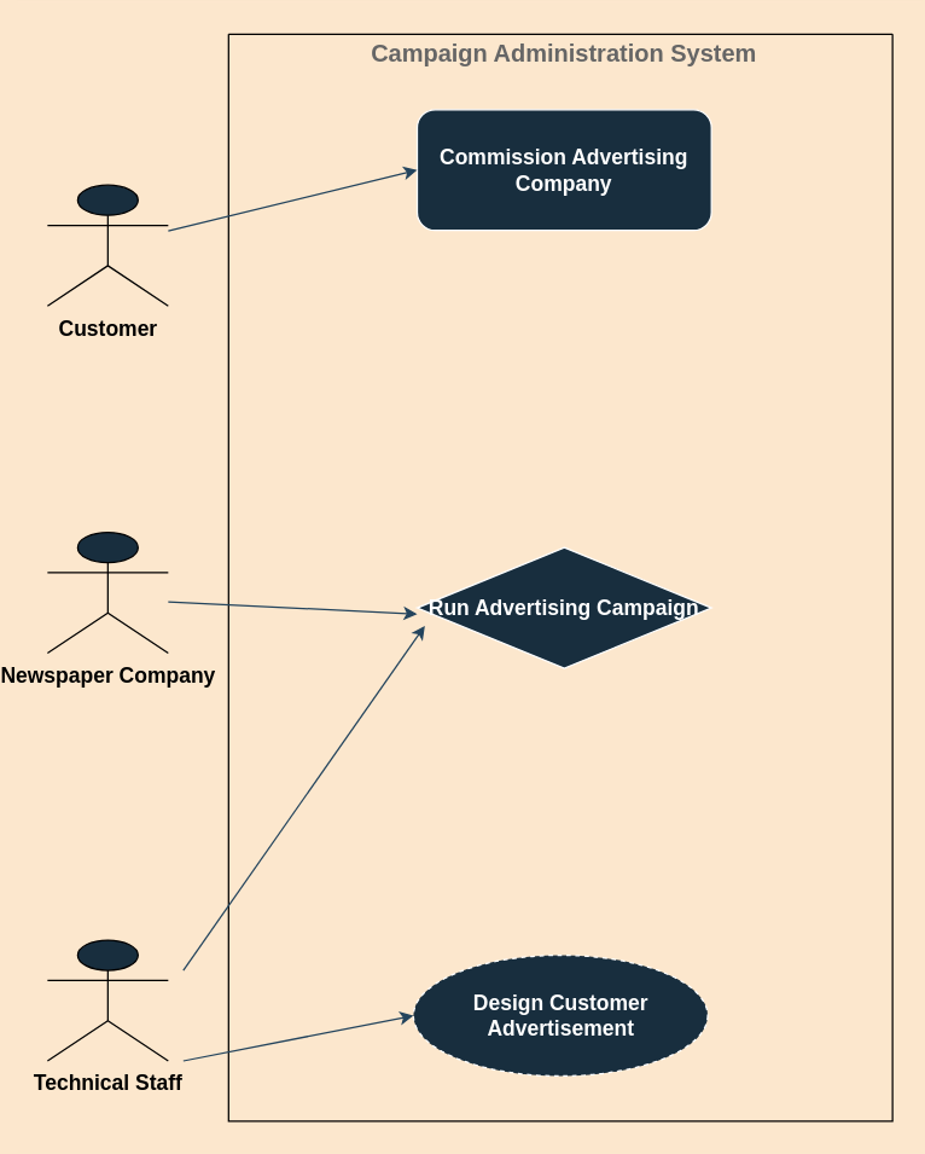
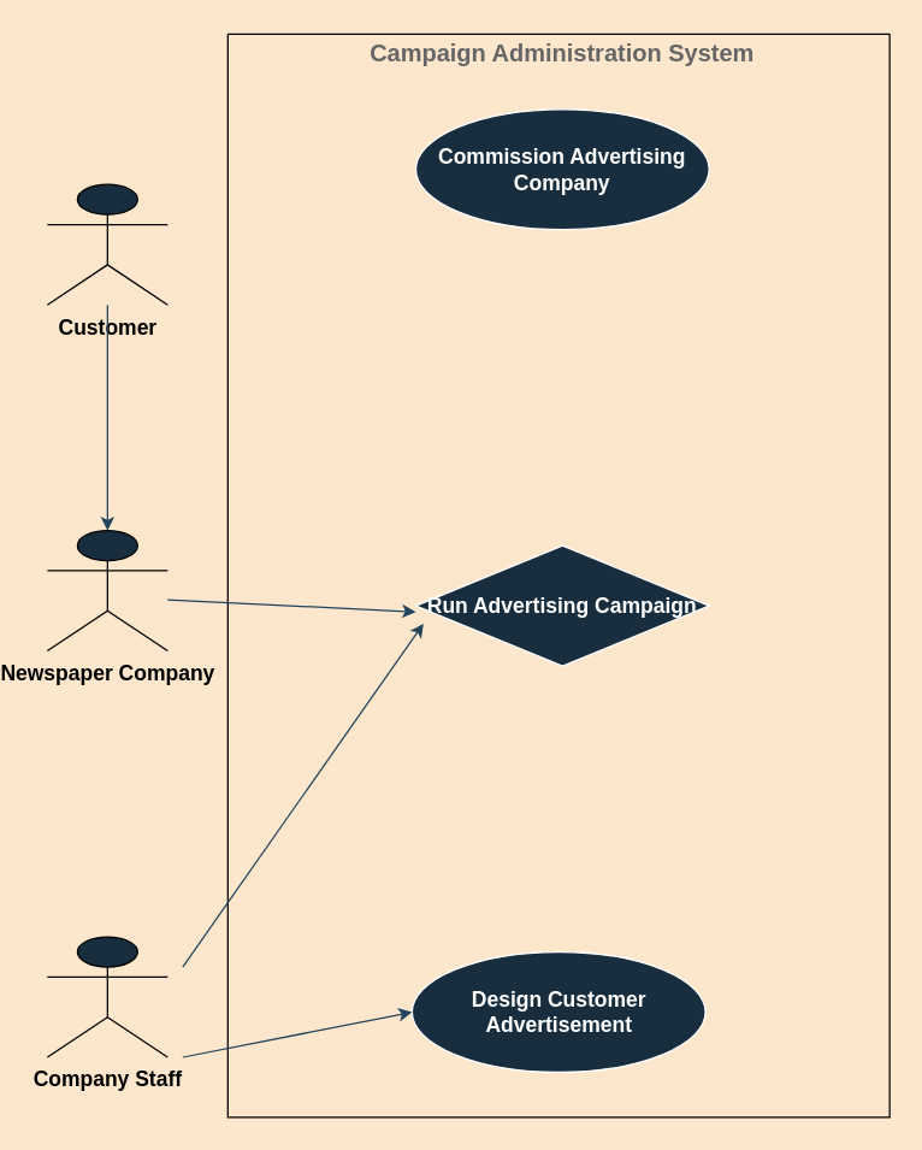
- <mxCell id="3" value="&lt;b&gt;&lt;font style=&quot;font-size: 14px;&quot;&gt;Commission Advertising Company&lt;/font&gt;&lt;/b&gt;" style="whiteSpace=wrap;html=1;fillColor=#182E3E;strokeColor=#FFFFFF;fontColor=#FFFFFF;rounded=1;" parent="2" vertex="1"><mxGeometry x="125" y="50" width="195" height="80" as="geometry" /></mxCell>
+ <mxCell id="3" value="&lt;b&gt;&lt;font style=&quot;font-size: 14px;&quot;&gt;Commission Advertising Company&lt;/font&gt;&lt;/b&gt;" style="ellipse;whiteSpace=wrap;html=1;fillColor=#182E3E;strokeColor=#FFFFFF;fontColor=#FFFFFF;" parent="2" vertex="1"><mxGeometry x="125" y="50" width="195" height="80" as="geometry" /></mxCell>
- <mxCell id="11" value="" style="endArrow=classic;html=1;rounded=0;strokeColor=#23445D;fontSize=16;fontColor=#666666;entryX=0;entryY=0.5;entryDx=0;entryDy=0;" parent="1" source="7" target="3" edge="1"><mxGeometry width="50" height="50" relative="1" as="geometry"><mxPoint x="210" y="162" as="sourcePoint" /><mxPoint x="260" y="112" as="targetPoint" /></mxGeometry></mxCell>
+ <mxCell id="11" value="" style="endArrow=classic;html=1;rounded=0;strokeColor=#23445D;fontSize=16;fontColor=#666666;" parent="1" source="7" target="9" edge="1"><mxGeometry width="50" height="50" relative="1" as="geometry"><mxPoint x="210" y="162" as="sourcePoint" /><mxPoint x="260" y="112" as="targetPoint" /></mxGeometry></mxCell>
- <mxCell id="4" value="&lt;b&gt;&lt;font style=&quot;font-size: 14px;&quot;&gt;Design Customer Advertisement&lt;/font&gt;&lt;/b&gt;" style="ellipse;whiteSpace=wrap;html=1;fillColor=#182E3E;strokeColor=#FFFFFF;fontColor=#FFFFFF;dashed=1;" parent="2" vertex="1"><mxGeometry x="122.5" y="610" width="195" height="80" as="geometry" /></mxCell>
+ <mxCell id="4" value="&lt;b&gt;&lt;font style=&quot;font-size: 14px;&quot;&gt;Design Customer Advertisement&lt;/font&gt;&lt;/b&gt;" style="ellipse;whiteSpace=wrap;html=1;fillColor=#182E3E;strokeColor=#FFFFFF;fontColor=#FFFFFF;" parent="2" vertex="1"><mxGeometry x="122.5" y="610" width="195" height="80" as="geometry" /></mxCell>
- <mxCell id="8" value="&lt;font size=&quot;1&quot; color=&quot;#000000&quot;&gt;&lt;b style=&quot;font-size: 14px;&quot;&gt;Technical Staff&lt;/b&gt;&lt;/font&gt;" style="shape=umlActor;verticalLabelPosition=bottom;verticalAlign=top;html=1;outlineConnect=0;fillColor=#182E3E;strokeColor=#000000;fontColor=#FFFFFF;" parent="1" vertex="1"><mxGeometry x="20" y="622" width="80" height="80" as="geometry" /></mxCell>
+ <mxCell id="8" value="&lt;font size=&quot;1&quot; color=&quot;#000000&quot;&gt;&lt;b style=&quot;font-size: 14px;&quot;&gt;Company Staff&lt;/b&gt;&lt;/font&gt;" style="shape=umlActor;verticalLabelPosition=bottom;verticalAlign=top;html=1;outlineConnect=0;fillColor=#182E3E;strokeColor=#000000;fontColor=#FFFFFF;" parent="1" vertex="1"><mxGeometry x="20" y="622" width="80" height="80" as="geometry" /></mxCell>
